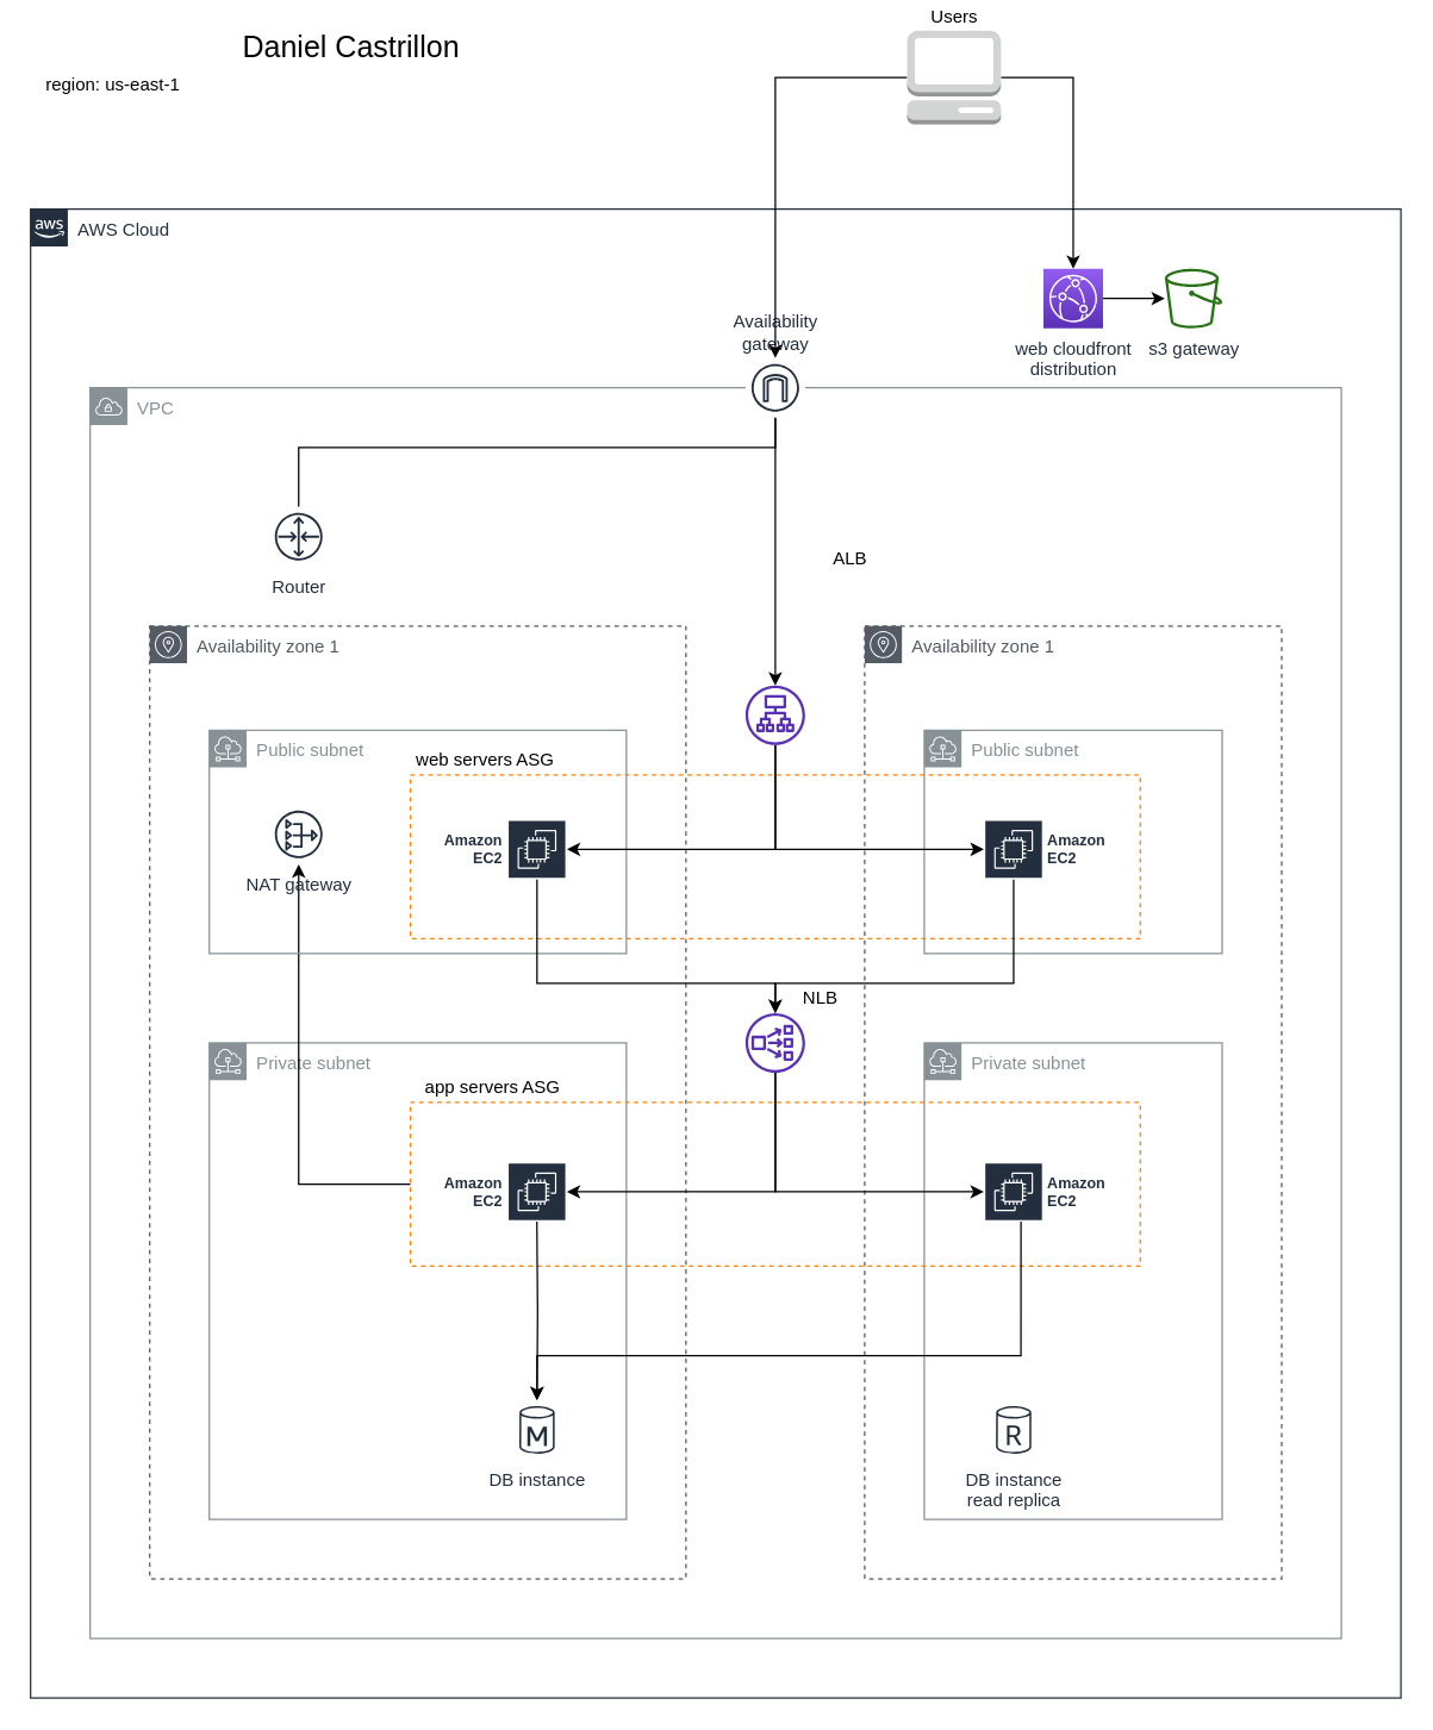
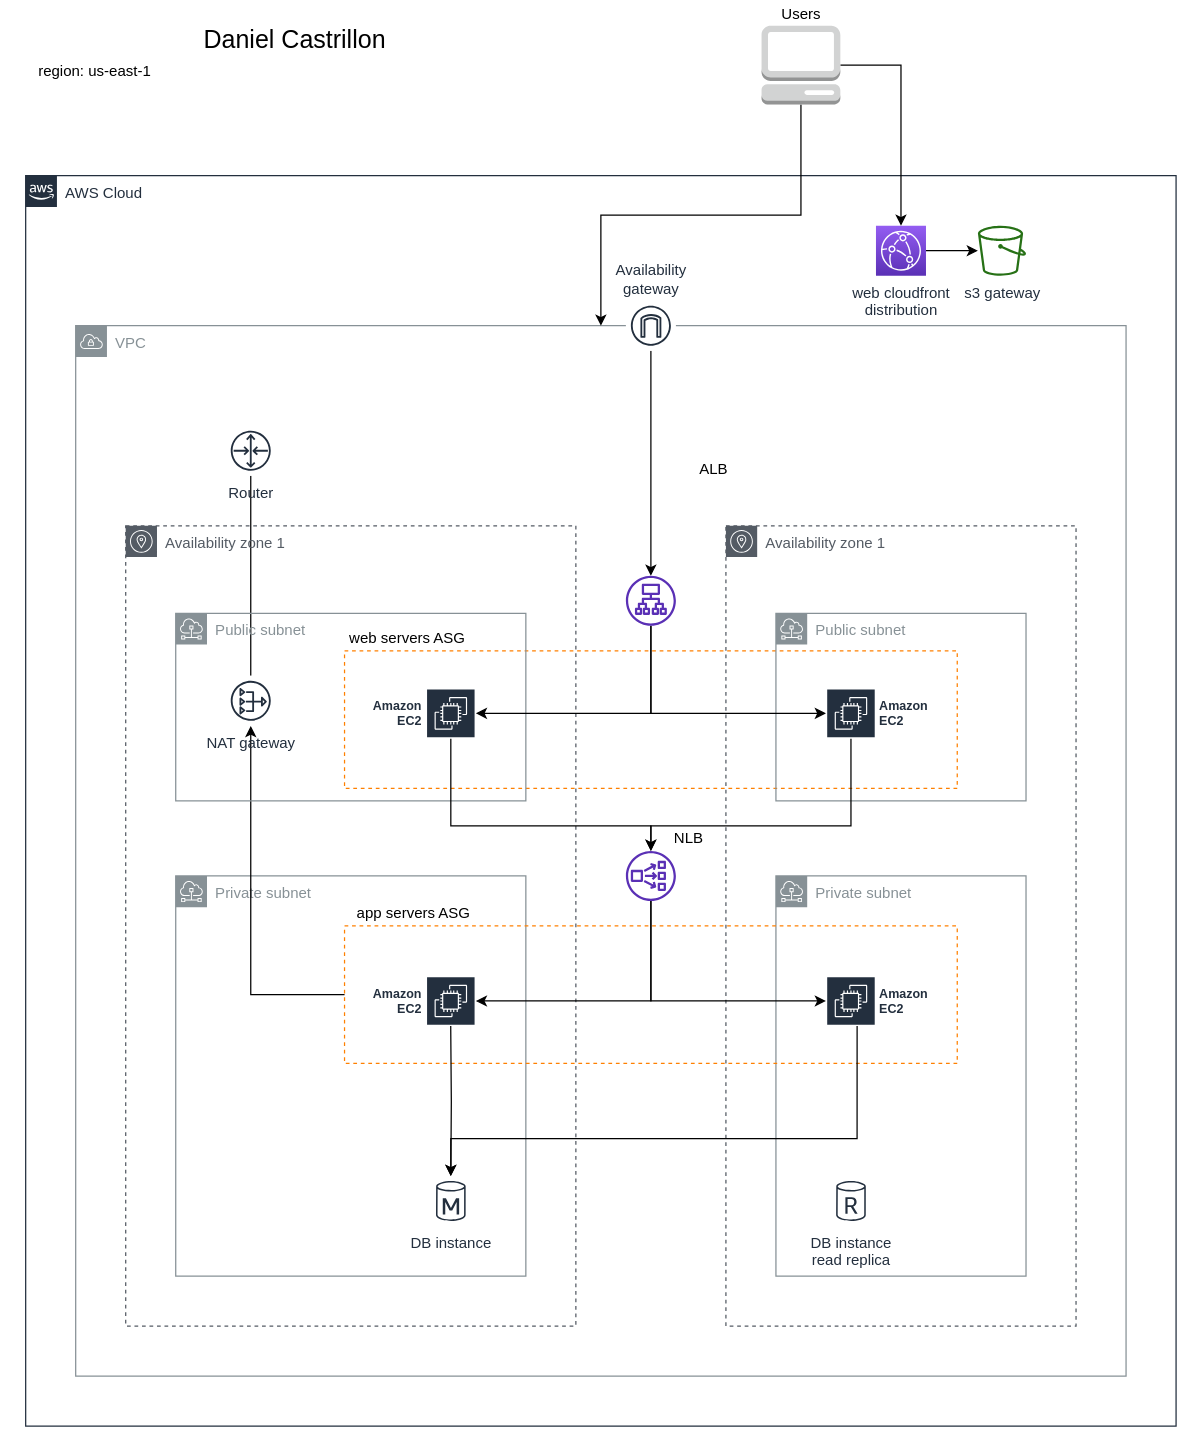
- <mxCell id="26" style="edgeStyle=orthogonalEdgeStyle;rounded=0;orthogonalLoop=1;jettySize=auto;html=1;" edge="1" parent="1" source="28" target="20"><mxGeometry relative="1" as="geometry" /></mxCell>
+ <mxCell id="26" style="edgeStyle=orthogonalEdgeStyle;rounded=0;orthogonalLoop=1;jettySize=auto;html=1;" edge="1" parent="1" source="28" target="2"><mxGeometry relative="1" as="geometry" /></mxCell>
- <mxCell id="24" style="edgeStyle=orthogonalEdgeStyle;rounded=0;orthogonalLoop=1;jettySize=auto;html=1;endArrow=none;endFill=0;" edge="1" parent="1" source="25" target="20"><mxGeometry relative="1" as="geometry"><Array as="points"><mxPoint x="200" y="300" /><mxPoint x="520" y="300" /></Array></mxGeometry></mxCell>
+ <mxCell id="4" style="edgeStyle=orthogonalEdgeStyle;rounded=0;orthogonalLoop=1;jettySize=auto;html=1;endArrow=none;endFill=0;" edge="1" parent="1" source="14" target="25"><mxGeometry relative="1" as="geometry" /></mxCell>
